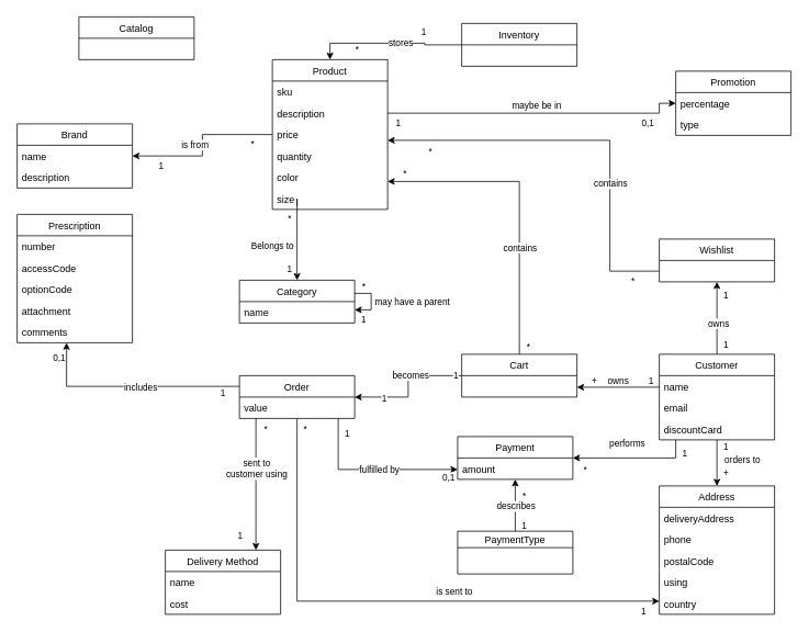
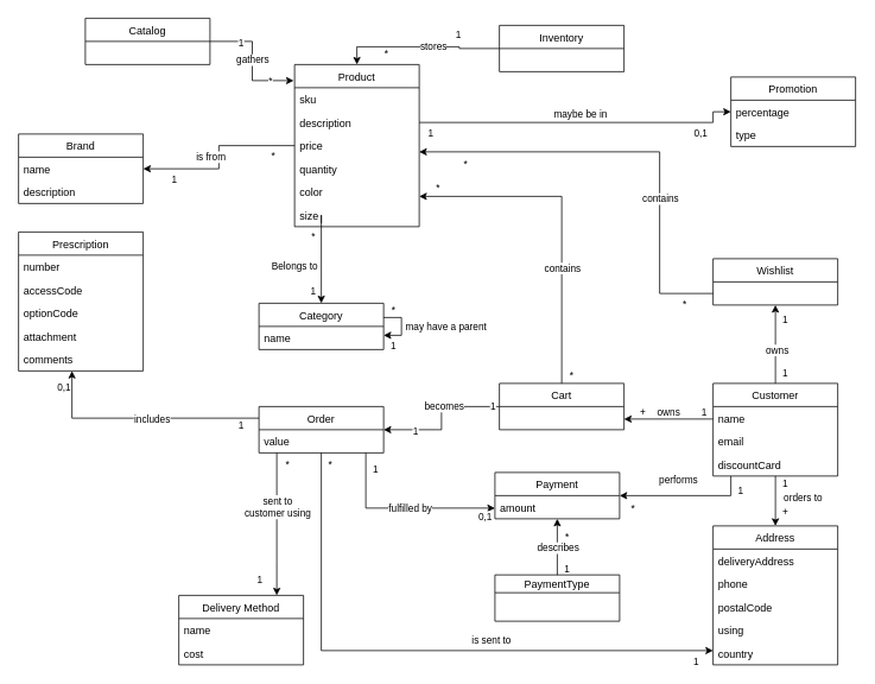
+ <mxCell id="108" style="edgeStyle=orthogonalEdgeStyle;rounded=0;orthogonalLoop=1;jettySize=auto;html=1;entryX=-0.007;entryY=0.099;entryDx=0;entryDy=0;endArrow=classic;endFill=1;entryPerimeter=0;" parent="1" source="112" target="2" edge="1"><mxGeometry relative="1" as="geometry" /></mxCell>
+ <mxCell id="109" value="gathers" style="edgeLabel;html=1;align=center;verticalAlign=middle;resizable=0;points=[];" parent="108" vertex="1" connectable="0"><mxGeometry x="0.119" y="3" relative="1" as="geometry"><mxPoint x="-3" y="-9.17" as="offset" /></mxGeometry></mxCell>
+ <mxCell id="110" value="*" style="edgeLabel;html=1;align=center;verticalAlign=middle;resizable=0;points=[];" parent="108" vertex="1" connectable="0"><mxGeometry x="0.476" relative="1" as="geometry"><mxPoint x="10" as="offset" /></mxGeometry></mxCell>
+ <mxCell id="111" value="1" style="edgeLabel;html=1;align=center;verticalAlign=middle;resizable=0;points=[];" parent="108" vertex="1" connectable="0"><mxGeometry x="-0.667" y="-1" relative="1" as="geometry"><mxPoint x="11" as="offset" /></mxGeometry></mxCell>
